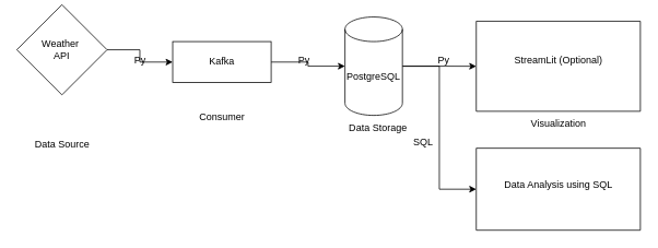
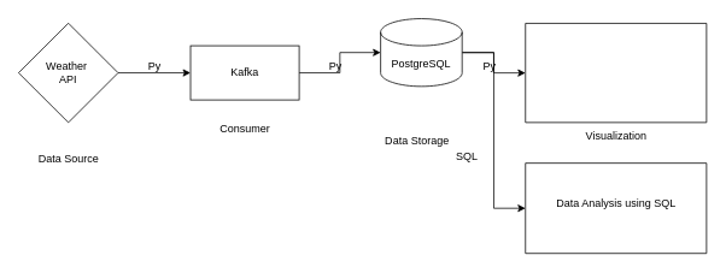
- <mxCell id="3" value="Weather&amp;nbsp;&lt;div&gt;API&lt;/div&gt;" style="rhombus;whiteSpace=wrap;html=1;" vertex="1" parent="1"><mxGeometry x="20" y="5" width="110" height="110" as="geometry" /></mxCell>
+ <mxCell id="3" value="Weather&amp;nbsp;&lt;div&gt;API&lt;/div&gt;" style="rhombus;whiteSpace=wrap;html=1;" vertex="1" parent="1"><mxGeometry x="20" y="25" width="110" height="110" as="geometry" /></mxCell>
- <mxCell id="13" value="StreamLit (Optional)" style="text;html=1;align=center;verticalAlign=middle;resizable=0;points=[];autosize=1;strokeColor=none;fillColor=none;" vertex="1" parent="1"><mxGeometry x="615" y="58" width="130" height="30" as="geometry" /></mxCell>
- <mxCell id="5" value="Kafka" style="rounded=0;whiteSpace=wrap;html=1;" vertex="1" parent="1"><mxGeometry x="210" y="50" width="120" height="50" as="geometry" /></mxCell>
+ <mxCell id="5" value="Kafka" style="rounded=0;whiteSpace=wrap;html=1;" vertex="1" parent="1"><mxGeometry x="210" y="50" width="120" height="60" as="geometry" /></mxCell>
- <mxCell id="8" value="PostgreSQL" style="shape=cylinder3;whiteSpace=wrap;html=1;boundedLbl=1;backgroundOutline=1;size=15;" vertex="1" parent="1"><mxGeometry x="420" y="20" width="70" height="120" as="geometry" /></mxCell>
+ <mxCell id="8" value="PostgreSQL" style="shape=cylinder3;whiteSpace=wrap;html=1;boundedLbl=1;backgroundOutline=1;size=15;" vertex="1" parent="1"><mxGeometry x="420" y="20" width="90" height="75" as="geometry" /></mxCell>
